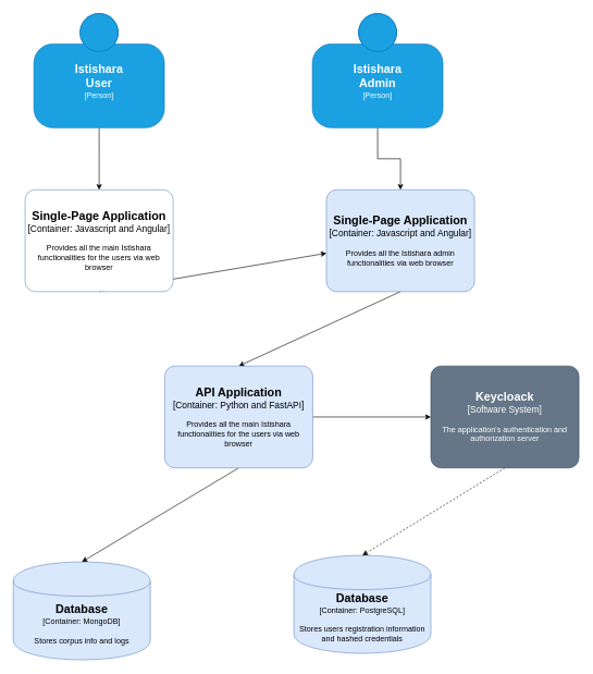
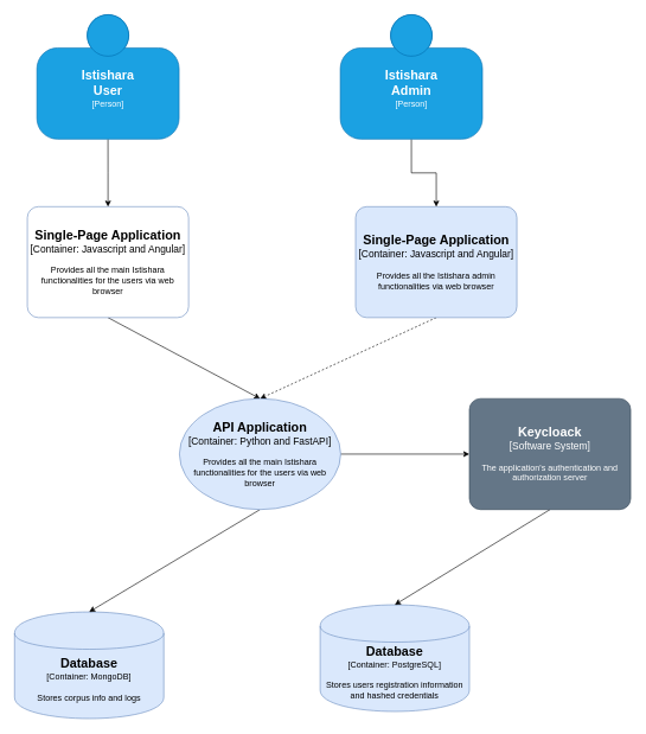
- <mxCell id="6" style="rounded=0;orthogonalLoop=1;jettySize=auto;html=1;exitX=0.5;exitY=1;exitDx=0;exitDy=0;exitPerimeter=0;" parent="1" source="7" target="9" edge="1"><mxGeometry relative="1" as="geometry" /></mxCell>
+ <mxCell id="6" style="rounded=0;orthogonalLoop=1;jettySize=auto;html=1;exitX=0.5;exitY=1;exitDx=0;exitDy=0;exitPerimeter=0;entryX=0.5;entryY=0;entryDx=0;entryDy=0;entryPerimeter=0;" parent="1" source="7" target="14" edge="1"><mxGeometry relative="1" as="geometry" /></mxCell>
- <mxCell id="8" style="edgeStyle=none;rounded=0;orthogonalLoop=1;jettySize=auto;html=1;exitX=0.5;exitY=1;exitDx=0;exitDy=0;exitPerimeter=0;entryX=0.5;entryY=0;entryDx=0;entryDy=0;entryPerimeter=0;" parent="1" source="9" target="14" edge="1"><mxGeometry relative="1" as="geometry" /></mxCell>
+ <mxCell id="8" style="edgeStyle=none;rounded=0;orthogonalLoop=1;jettySize=auto;html=1;exitX=0.5;exitY=1;exitDx=0;exitDy=0;exitPerimeter=0;entryX=0.5;entryY=0;entryDx=0;entryDy=0;entryPerimeter=0;dashed=1;" parent="1" source="9" target="14" edge="1"><mxGeometry relative="1" as="geometry" /></mxCell>
- <mxCell id="14" value="&lt;font style=&quot;font-size: 18px&quot;&gt;&lt;b&gt;API Application&lt;/b&gt;&lt;br&gt;&lt;/font&gt;&lt;div style=&quot;font-size: 14px&quot;&gt;[Container:&amp;nbsp;&lt;span&gt;Python and FastAPI&lt;/span&gt;&lt;span&gt;]&lt;/span&gt;&lt;/div&gt;&lt;br&gt;&lt;div&gt;Provides all the main Istishara functionalities for the users via web browser&lt;/div&gt;" style="rounded=1;whiteSpace=wrap;html=1;labelBackgroundColor=none;fillColor=#dae8fc;fontColor=#000000;align=center;arcSize=10;strokeColor=#6c8ebf;points=[[0.25,0,0],[0.5,0,0],[0.75,0,0],[1,0.25,0],[1,0.5,0],[1,0.75,0],[0.75,1,0],[0.5,1,0],[0.25,1,0],[0,0.75,0],[0,0.5,0],[0,0.25,0]];" parent="1" vertex="1"><mxGeometry x="252" y="560" width="226.91" height="156" as="geometry" /></mxCell>
+ <mxCell id="14" value="&lt;font style=&quot;font-size: 18px&quot;&gt;&lt;b&gt;API Application&lt;/b&gt;&lt;br&gt;&lt;/font&gt;&lt;div style=&quot;font-size: 14px&quot;&gt;[Container:&amp;nbsp;&lt;span&gt;Python and FastAPI&lt;/span&gt;&lt;span&gt;]&lt;/span&gt;&lt;/div&gt;&lt;br&gt;&lt;div&gt;Provides all the main Istishara functionalities for the users via web browser&lt;/div&gt;" style="ellipse;whiteSpace=wrap;html=1;labelBackgroundColor=none;fillColor=#dae8fc;fontColor=#000000;align=center;arcSize=10;strokeColor=#6c8ebf;points=[[0.25,0,0],[0.5,0,0],[0.75,0,0],[1,0.25,0],[1,0.5,0],[1,0.75,0],[0.75,1,0],[0.5,1,0],[0.25,1,0],[0,0.75,0],[0,0.5,0],[0,0.25,0]];" parent="1" vertex="1"><mxGeometry x="252" y="560" width="226.91" height="156" as="geometry" /></mxCell>
- <mxCell id="15" style="edgeStyle=none;rounded=0;orthogonalLoop=1;jettySize=auto;html=1;exitX=0.5;exitY=1;exitDx=0;exitDy=0;exitPerimeter=0;entryX=0.5;entryY=0;entryDx=0;entryDy=0;entryPerimeter=0;dashed=1;" parent="1" source="16" target="5" edge="1"><mxGeometry relative="1" as="geometry" /></mxCell>
+ <mxCell id="15" style="edgeStyle=none;rounded=0;orthogonalLoop=1;jettySize=auto;html=1;exitX=0.5;exitY=1;exitDx=0;exitDy=0;exitPerimeter=0;entryX=0.5;entryY=0;entryDx=0;entryDy=0;entryPerimeter=0;" parent="1" source="16" target="5" edge="1"><mxGeometry relative="1" as="geometry" /></mxCell>
